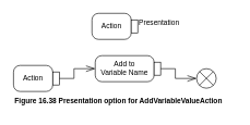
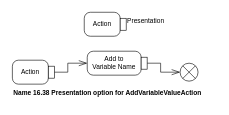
- <mxCell id="9" value="&lt;b&gt;Figure 16.38 Presentation option for AddVariableValueAction&lt;/b&gt;" style="text;html=1;align=left;verticalAlign=middle;resizable=0;points=[];autosize=1;strokeColor=none;fillColor=none;fontSize=11;fontFamily=Helvetica;fontColor=default;" vertex="1" parent="1"><mxGeometry y="140" width="340" height="30" as="geometry" x="20" /></mxCell>
+ <mxCell id="9" value="&lt;b&gt;Name 16.38 Presentation option for AddVariableValueAction&lt;/b&gt;" style="text;html=1;align=left;verticalAlign=middle;resizable=0;points=[];autosize=1;strokeColor=none;fillColor=none;fontSize=11;fontFamily=Helvetica;fontColor=default;" vertex="1" parent="1"><mxGeometry y="140" width="340" height="30" as="geometry" x="20" /></mxCell>
